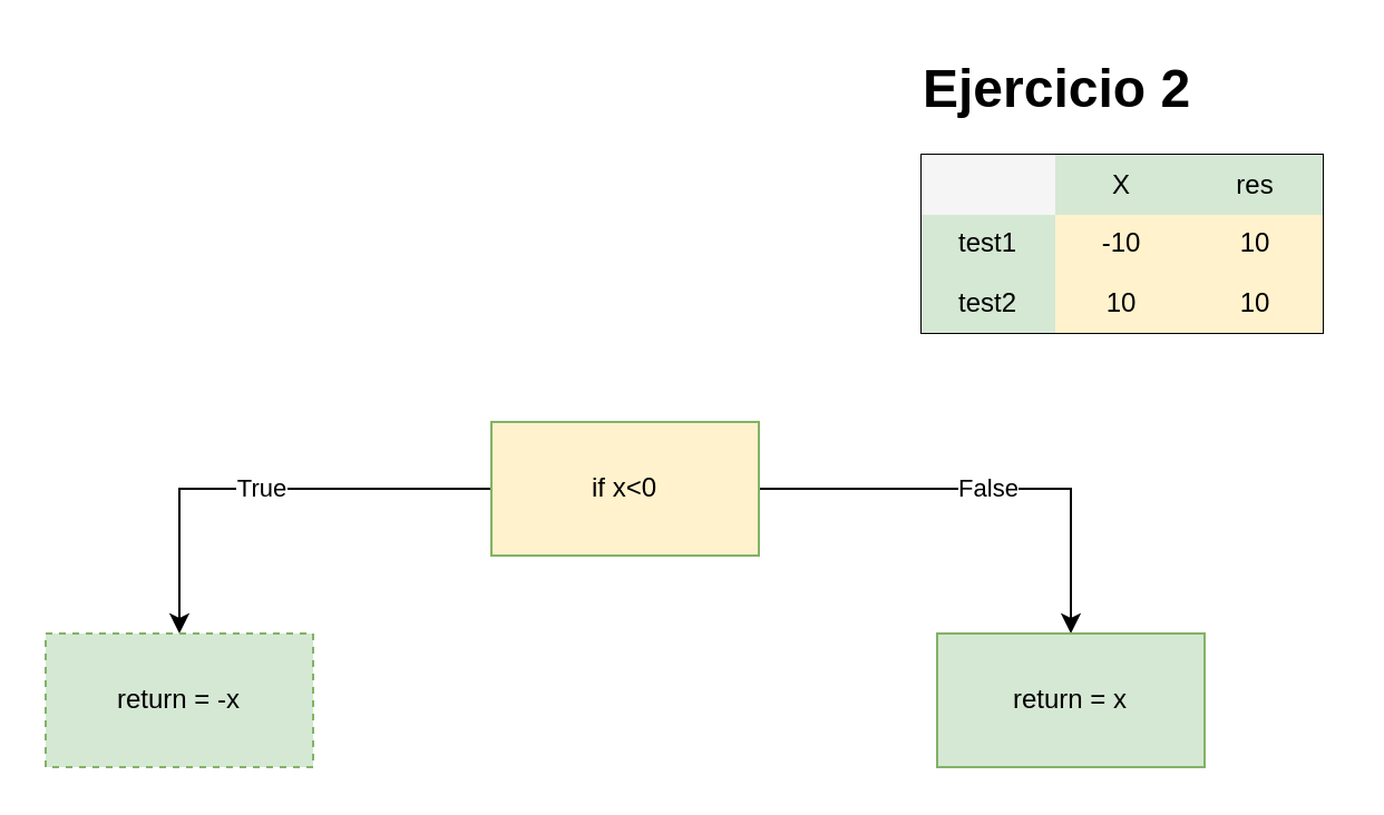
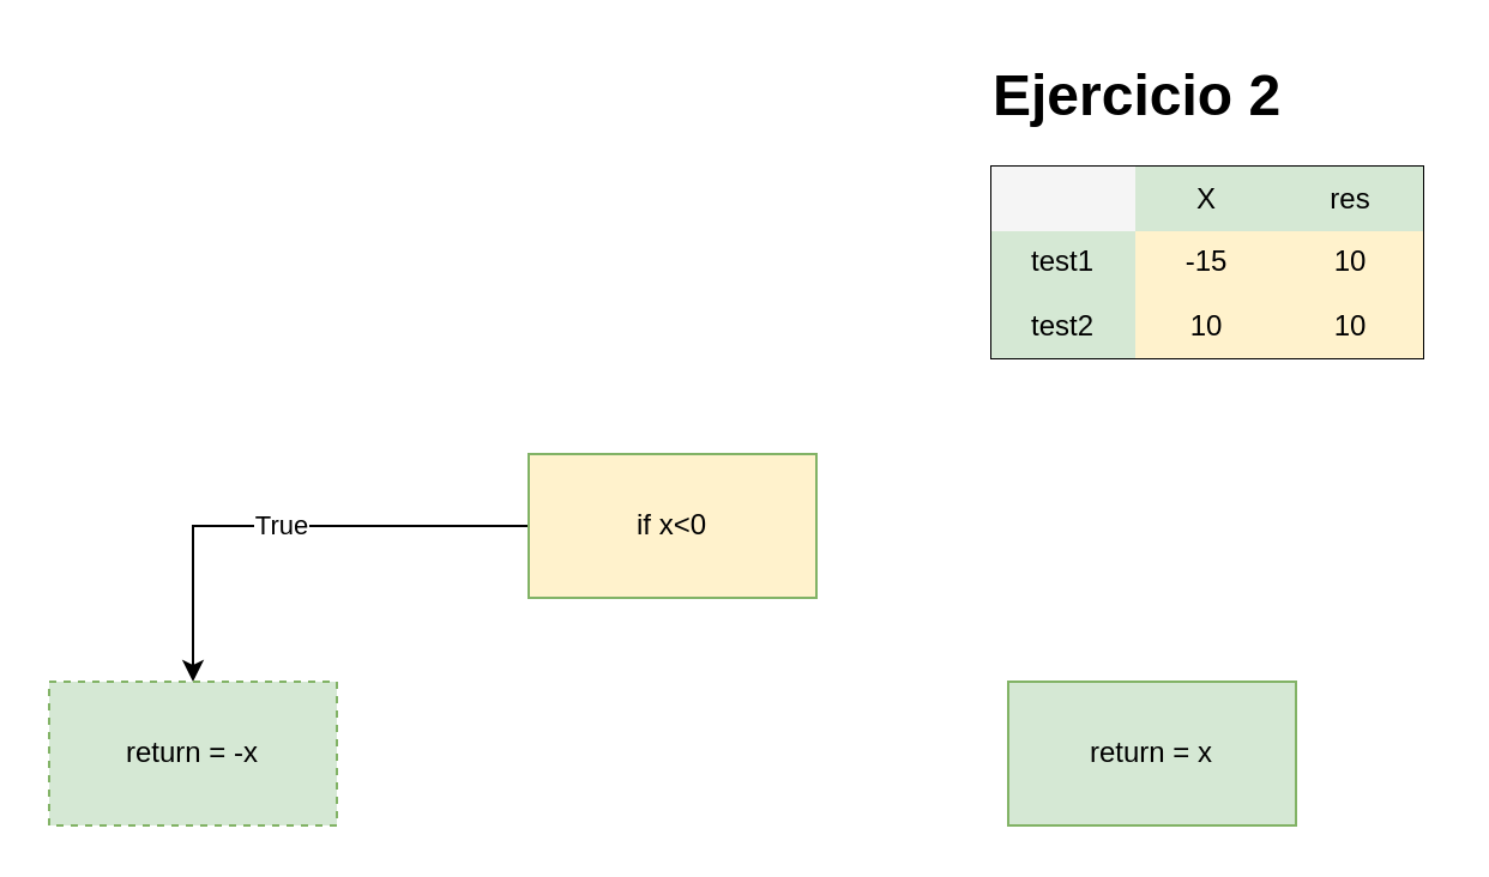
- <mxCell id="15" value="-10" style="shape=partialRectangle;html=1;whiteSpace=wrap;connectable=0;strokeColor=#d6b656;overflow=hidden;fillColor=#fff2cc;top=0;left=0;bottom=0;right=0;pointerEvents=1;" vertex="1" parent="13"><mxGeometry x="60" width="60" height="26" as="geometry"><mxRectangle width="60" height="26" as="alternateBounds" /></mxGeometry></mxCell>
+ <mxCell id="15" value="-15" style="shape=partialRectangle;html=1;whiteSpace=wrap;connectable=0;strokeColor=#d6b656;overflow=hidden;fillColor=#fff2cc;top=0;left=0;bottom=0;right=0;pointerEvents=1;" vertex="1" parent="13"><mxGeometry x="60" width="60" height="26" as="geometry"><mxRectangle width="60" height="26" as="alternateBounds" /></mxGeometry></mxCell>
- <mxCell id="3" value="False" style="edgeStyle=orthogonalEdgeStyle;rounded=0;orthogonalLoop=1;jettySize=auto;html=1;" edge="1" parent="1" source="4" target="6"><mxGeometry relative="1" as="geometry" /></mxCell>
